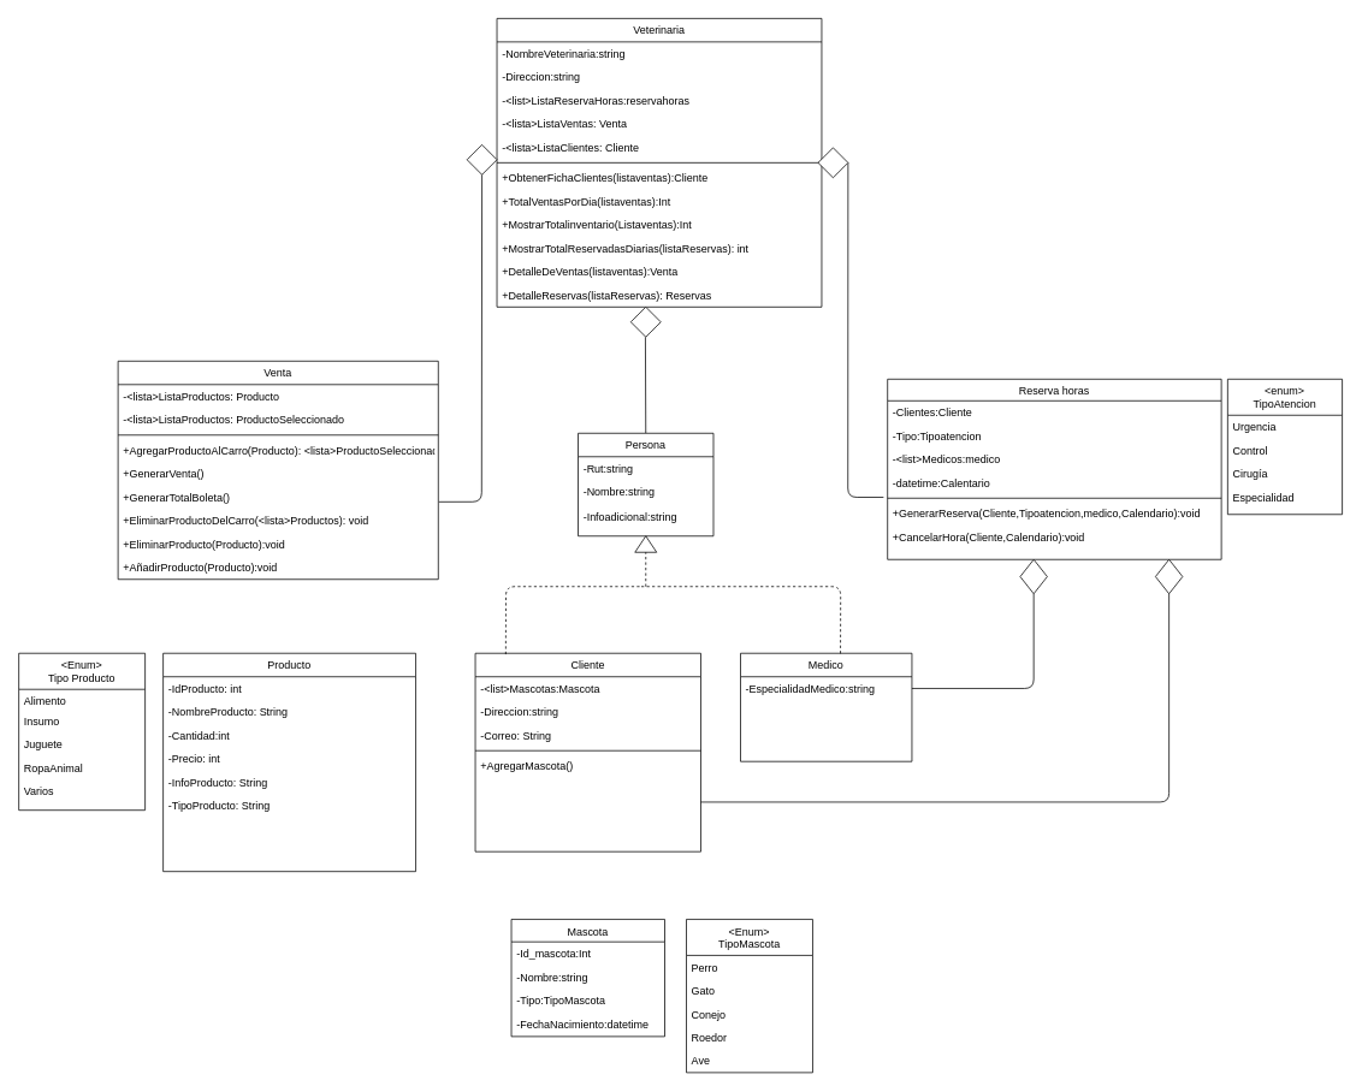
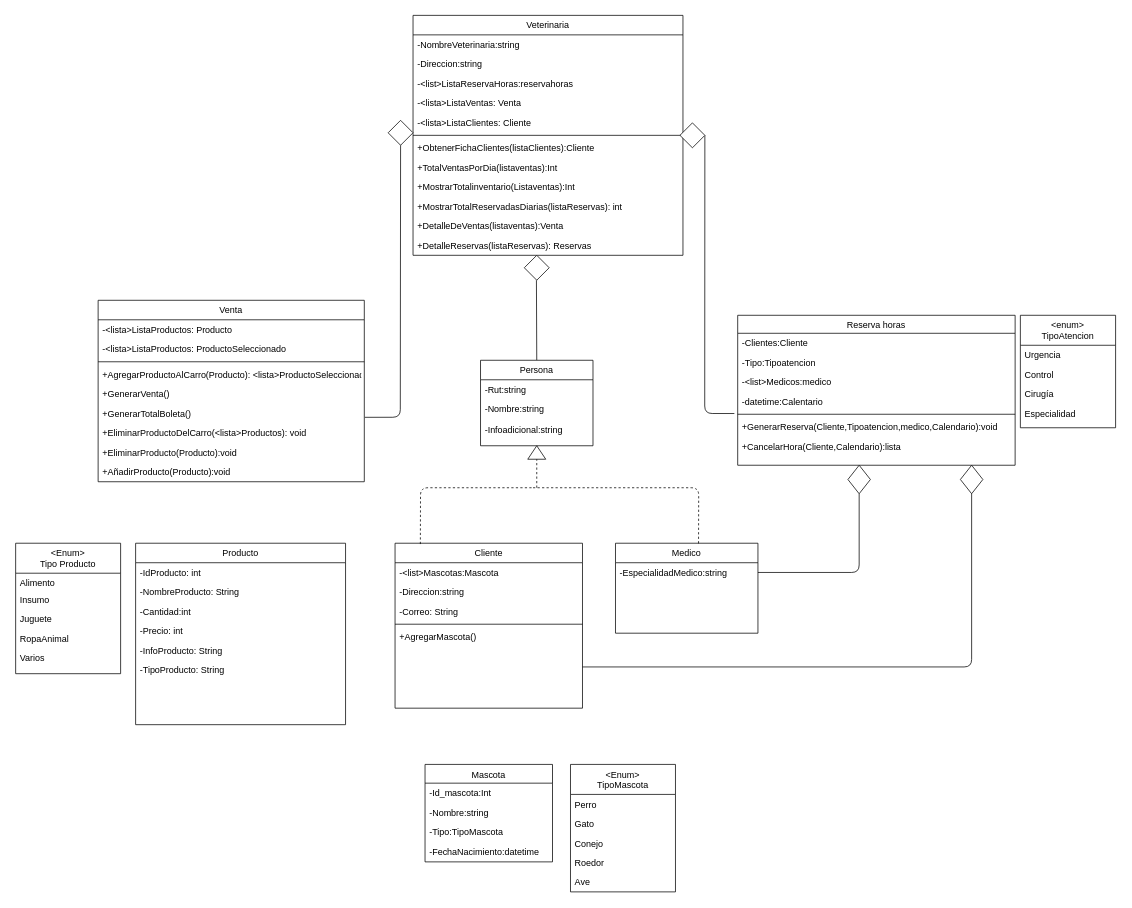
- <mxCell id="56" value="+ObtenerFichaClientes(listaventas):Cliente" style="text;align=left;verticalAlign=top;spacingLeft=4;spacingRight=4;overflow=hidden;rotatable=0;points=[[0,0.5],[1,0.5]];portConstraint=eastwest;" parent="49" vertex="1"><mxGeometry y="164" width="360" height="26" as="geometry" /></mxCell>
+ <mxCell id="56" value="+ObtenerFichaClientes(listaClientes):Cliente" style="text;align=left;verticalAlign=top;spacingLeft=4;spacingRight=4;overflow=hidden;rotatable=0;points=[[0,0.5],[1,0.5]];portConstraint=eastwest;" parent="49" vertex="1"><mxGeometry y="164" width="360" height="26" as="geometry" /></mxCell>
- <mxCell id="37" value="+CancelarHora(Cliente,Calendario):void" style="text;align=left;verticalAlign=top;spacingLeft=4;spacingRight=4;overflow=hidden;rotatable=0;points=[[0,0.5],[1,0.5]];portConstraint=eastwest;" parent="30" vertex="1"><mxGeometry y="162" width="370" height="26" as="geometry" /></mxCell>
+ <mxCell id="37" value="+CancelarHora(Cliente,Calendario):lista" style="text;align=left;verticalAlign=top;spacingLeft=4;spacingRight=4;overflow=hidden;rotatable=0;points=[[0,0.5],[1,0.5]];portConstraint=eastwest;" parent="30" vertex="1"><mxGeometry y="162" width="370" height="26" as="geometry" /></mxCell>
